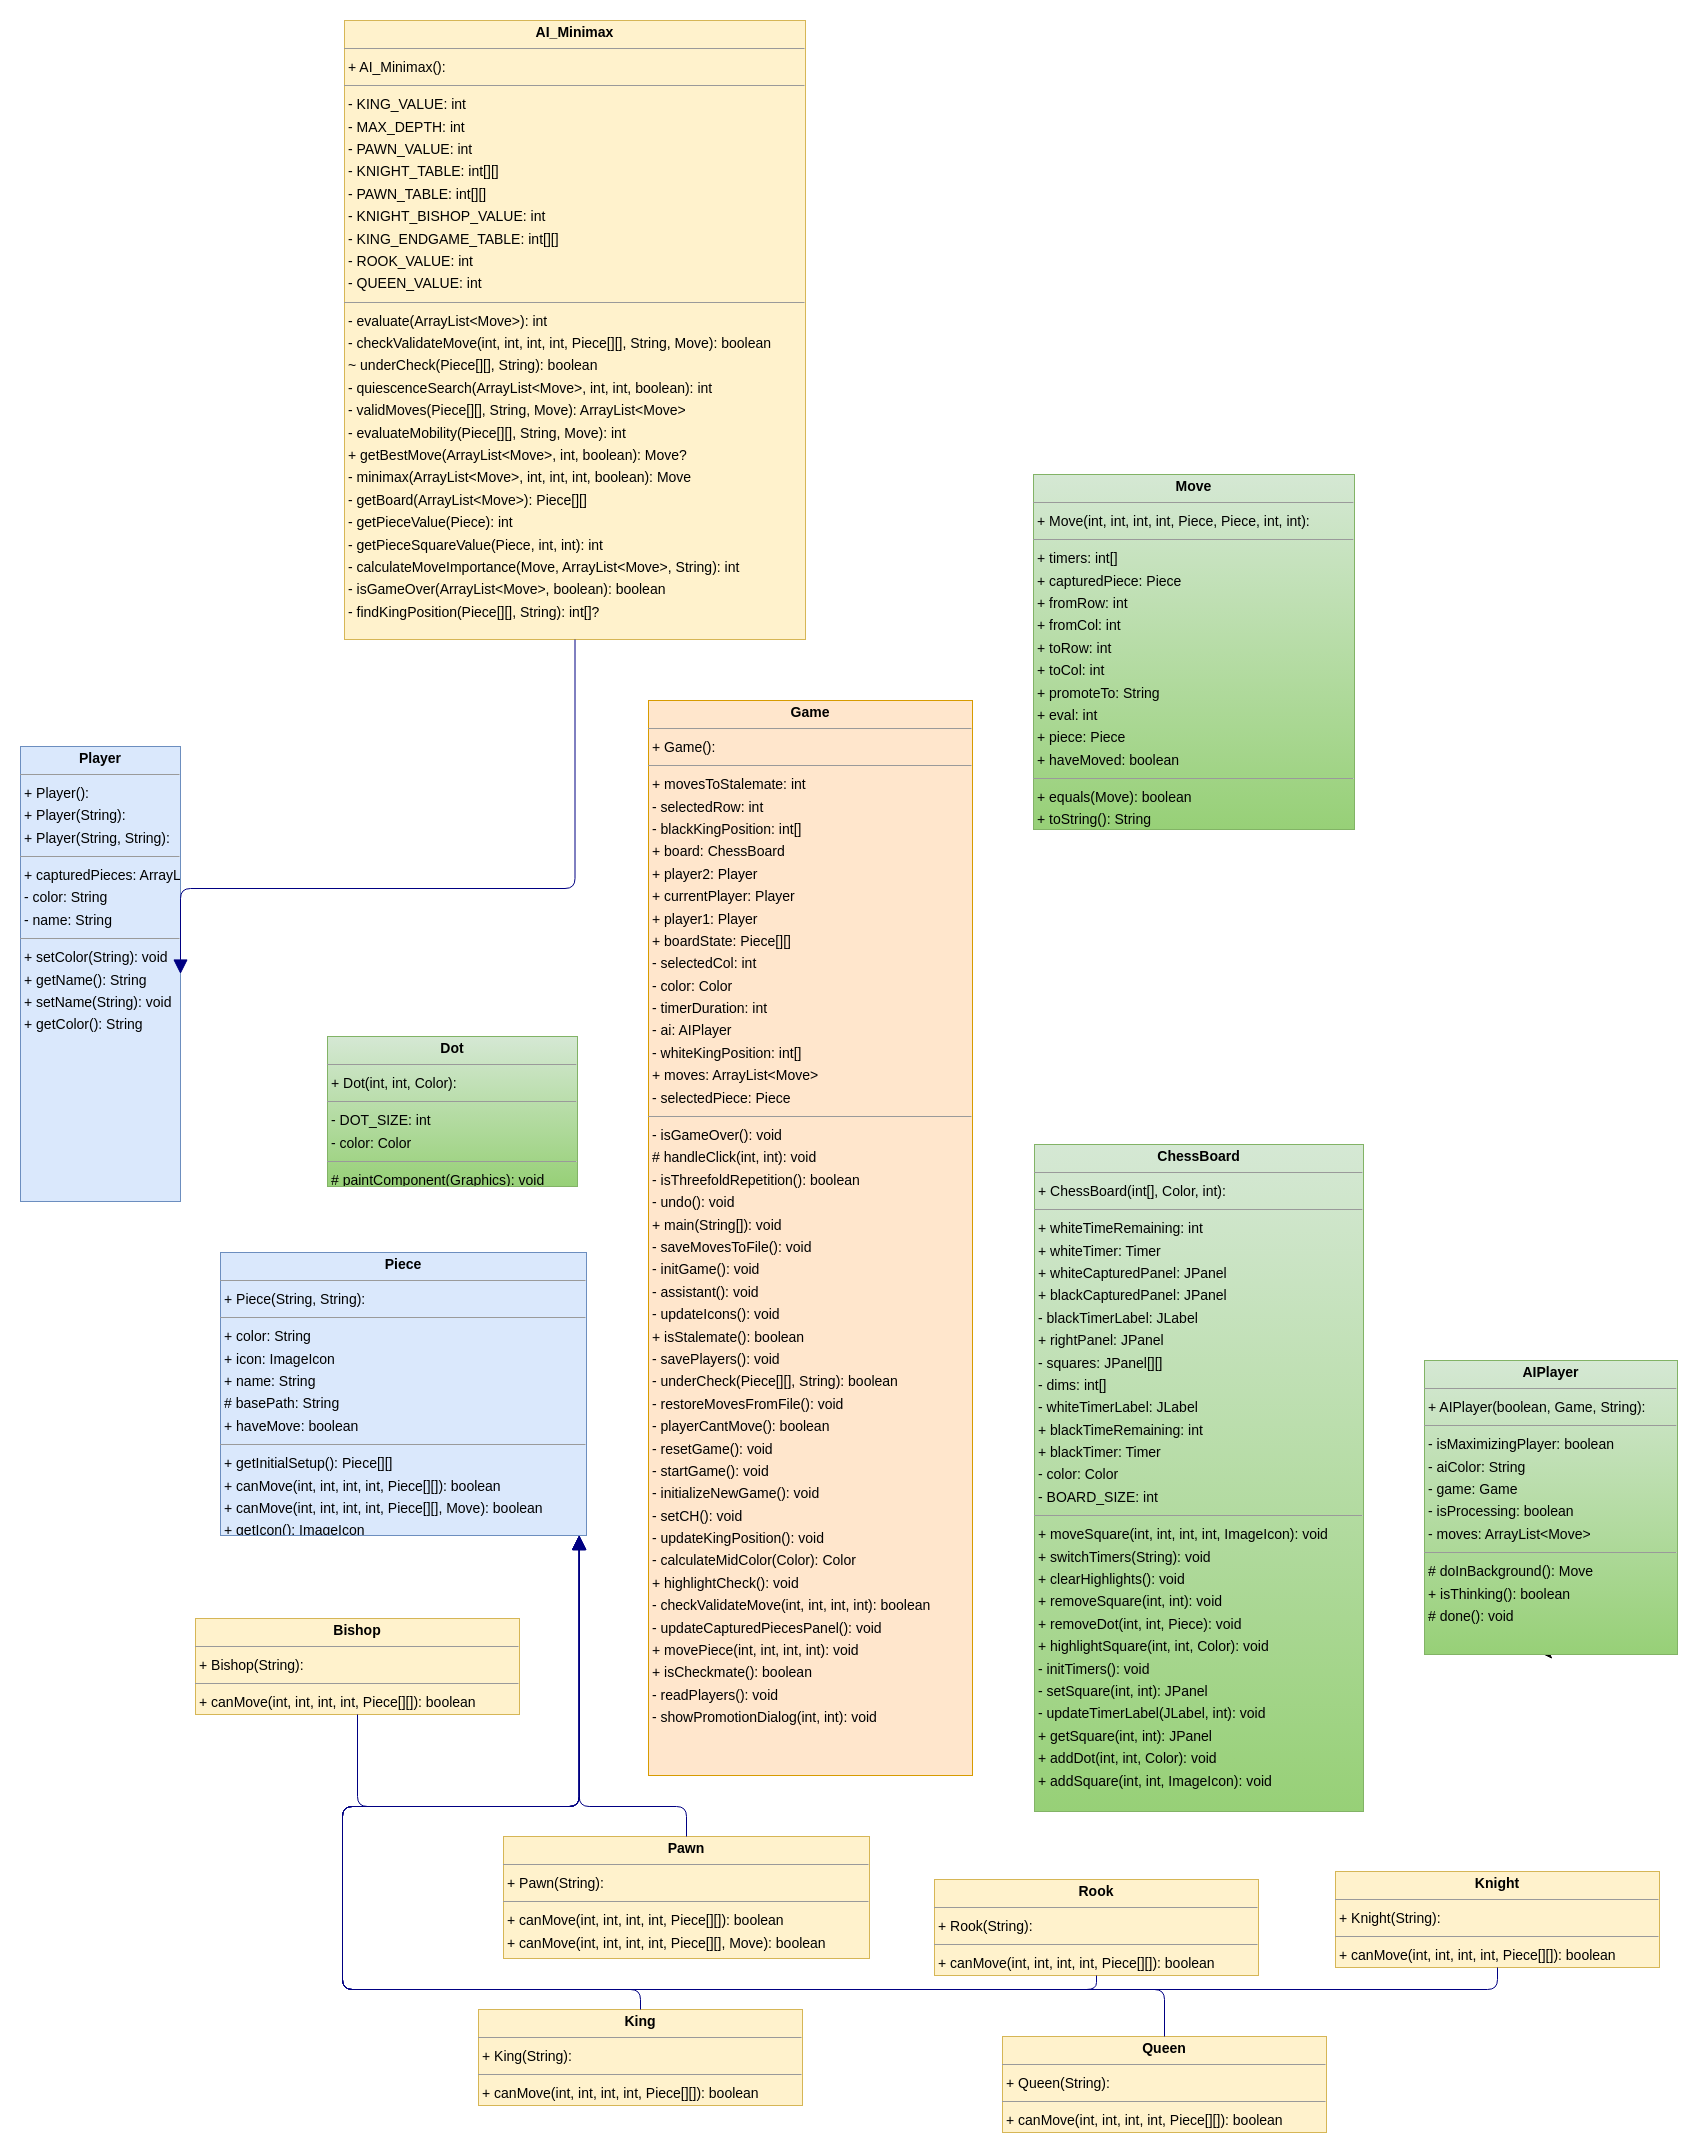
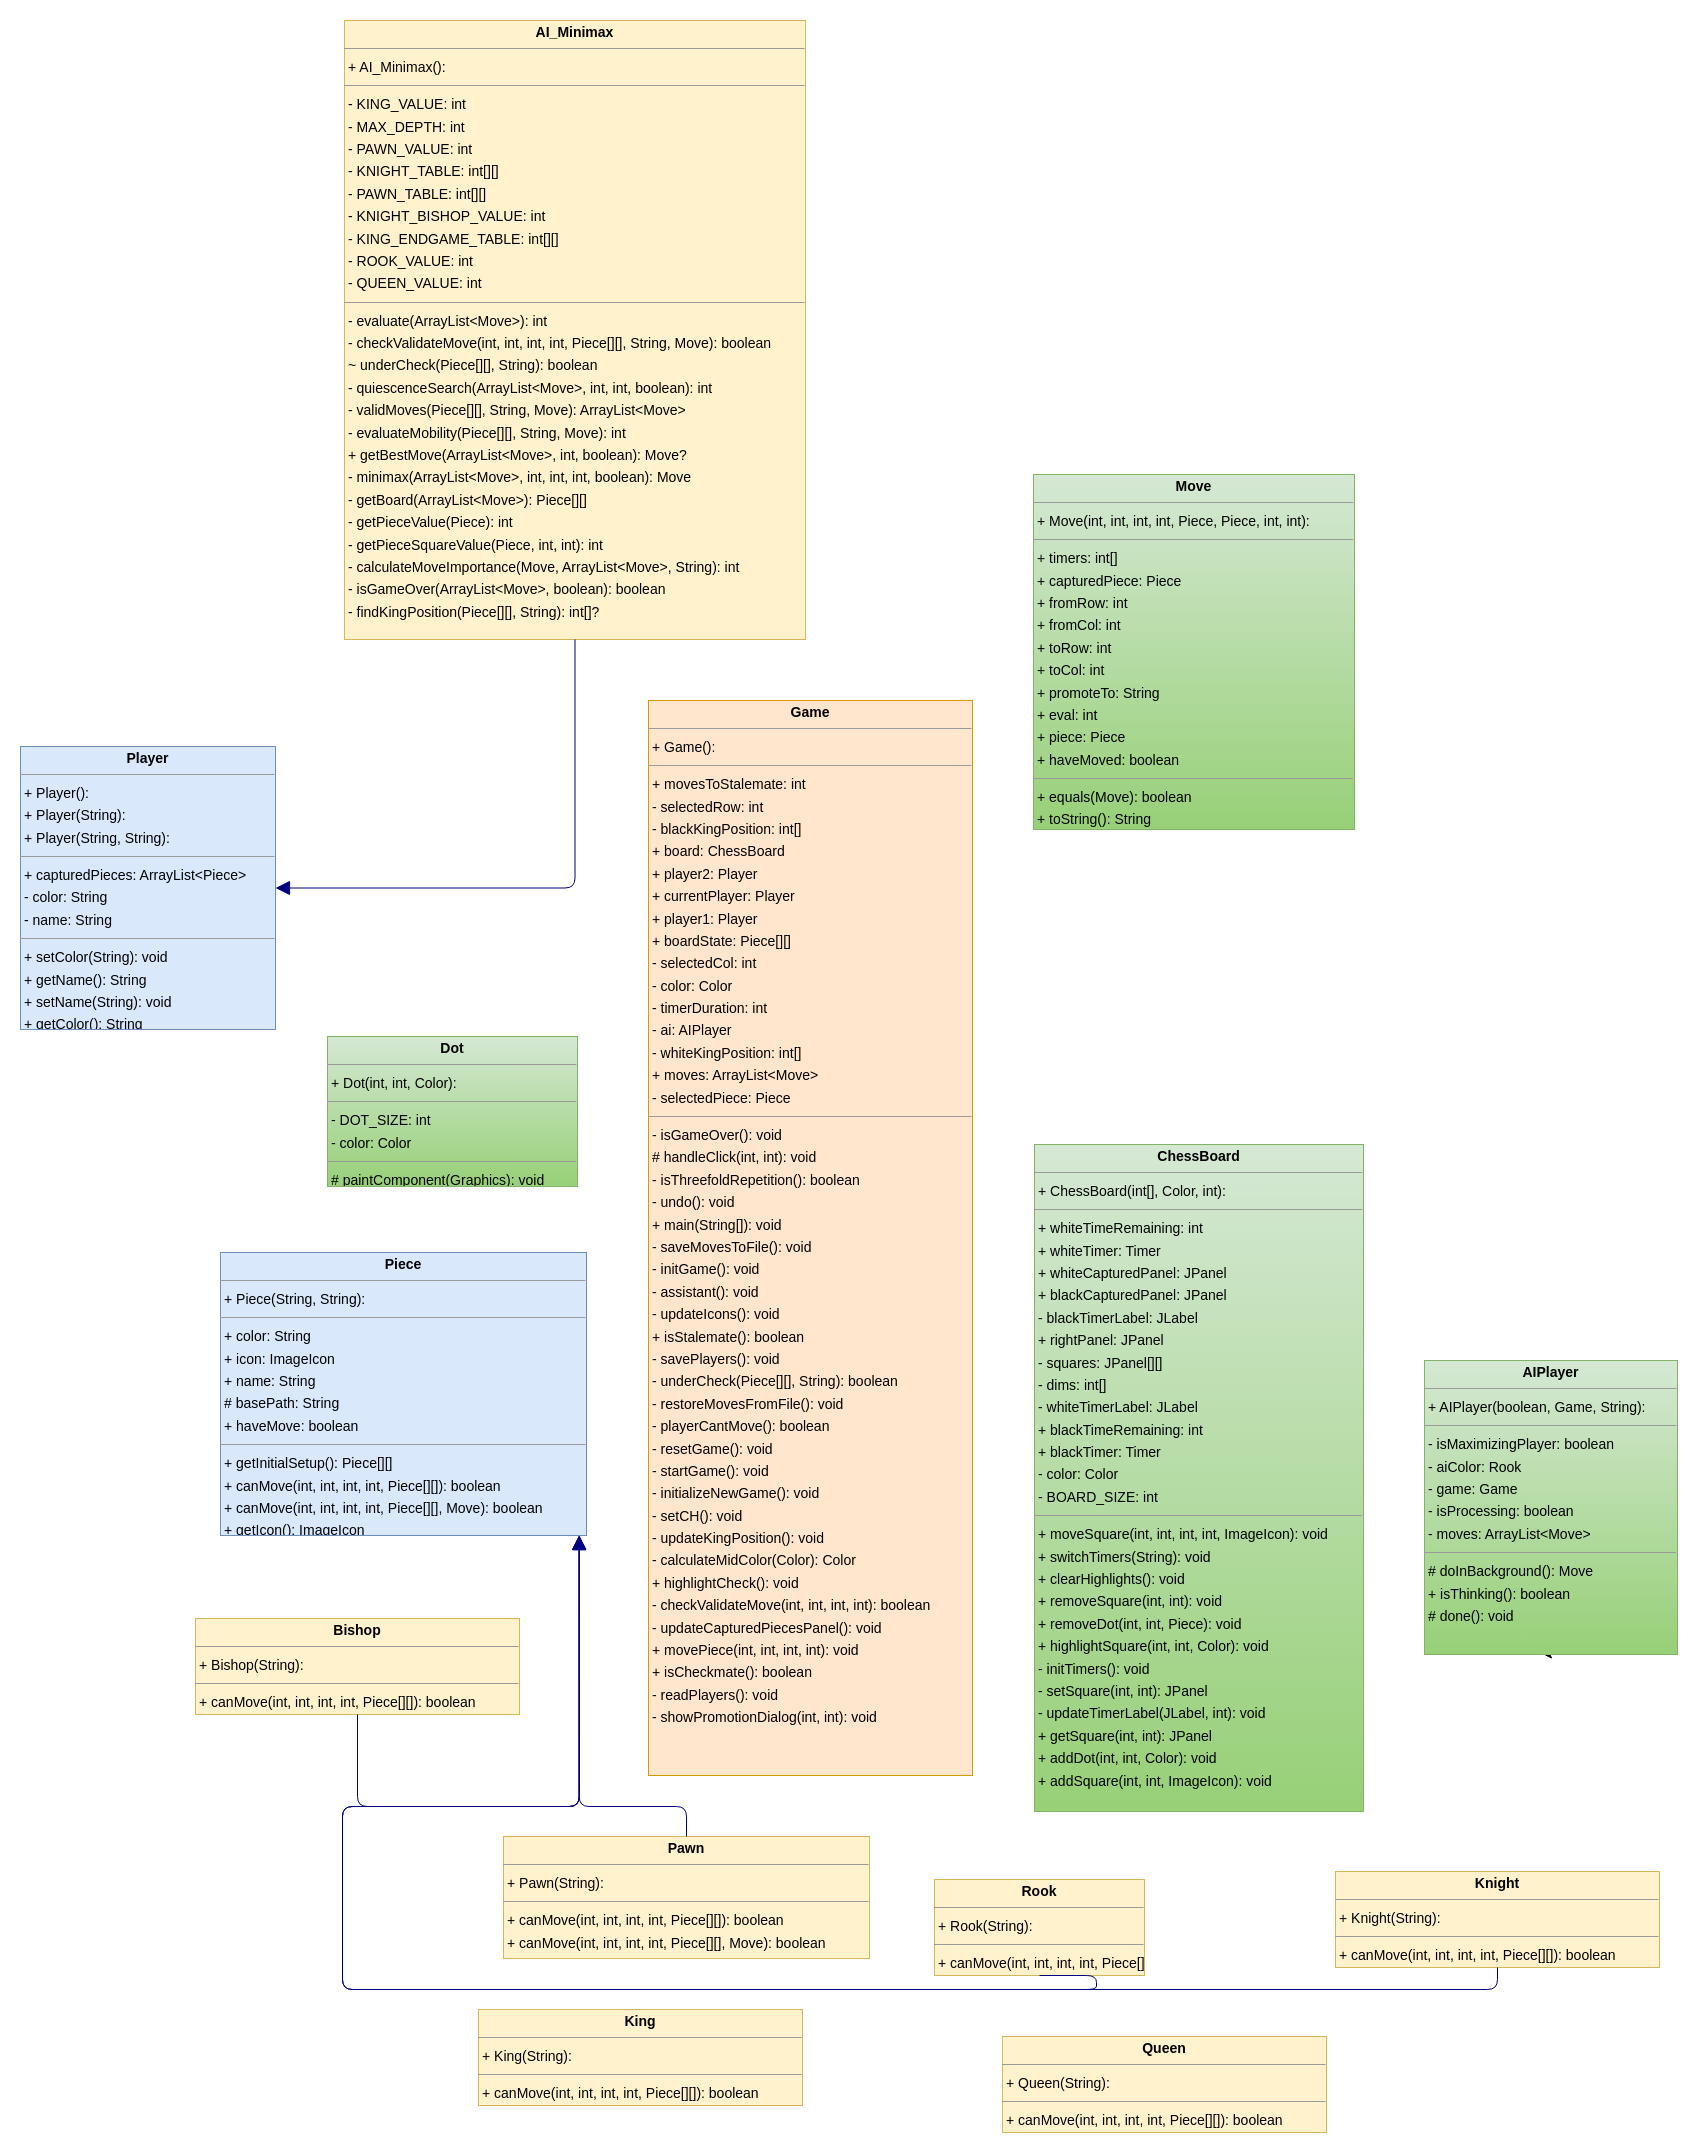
- <mxCell id="14" value="&lt;p style=&quot;margin:0px;margin-top:4px;text-align:center;&quot;&gt;&lt;b&gt;Player&lt;/b&gt;&lt;/p&gt;&lt;hr size=&quot;1&quot;/&gt;&lt;p style=&quot;margin:0 0 0 4px;line-height:1.6;&quot;&gt;+ Player(): &lt;br/&gt;+ Player(String): &lt;br/&gt;+ Player(String, String): &lt;/p&gt;&lt;hr size=&quot;1&quot;/&gt;&lt;p style=&quot;margin:0 0 0 4px;line-height:1.6;&quot;&gt;+ capturedPieces: ArrayList&amp;lt;Piece&amp;gt;&lt;br/&gt;- color: String&lt;br/&gt;- name: String&lt;/p&gt;&lt;hr size=&quot;1&quot;/&gt;&lt;p style=&quot;margin:0 0 0 4px;line-height:1.6;&quot;&gt;+ setColor(String): void&lt;br/&gt;+ getName(): String&lt;br/&gt;+ setName(String): void&lt;br/&gt;+ getColor(): String&lt;/p&gt;" style="verticalAlign=top;align=left;overflow=fill;fontSize=14;fontFamily=Helvetica;html=1;rounded=0;shadow=0;comic=0;labelBackgroundColor=none;strokeWidth=1;fillColor=#dae8fc;strokeColor=#6c8ebf;" parent="1" vertex="1"><mxGeometry x="20" y="746" width="160" height="455" as="geometry" /></mxCell>
+ <mxCell id="14" value="&lt;p style=&quot;margin:0px;margin-top:4px;text-align:center;&quot;&gt;&lt;b&gt;Player&lt;/b&gt;&lt;/p&gt;&lt;hr size=&quot;1&quot;/&gt;&lt;p style=&quot;margin:0 0 0 4px;line-height:1.6;&quot;&gt;+ Player(): &lt;br/&gt;+ Player(String): &lt;br/&gt;+ Player(String, String): &lt;/p&gt;&lt;hr size=&quot;1&quot;/&gt;&lt;p style=&quot;margin:0 0 0 4px;line-height:1.6;&quot;&gt;+ capturedPieces: ArrayList&amp;lt;Piece&amp;gt;&lt;br/&gt;- color: String&lt;br/&gt;- name: String&lt;/p&gt;&lt;hr size=&quot;1&quot;/&gt;&lt;p style=&quot;margin:0 0 0 4px;line-height:1.6;&quot;&gt;+ setColor(String): void&lt;br/&gt;+ getName(): String&lt;br/&gt;+ setName(String): void&lt;br/&gt;+ getColor(): String&lt;/p&gt;" style="verticalAlign=top;align=left;overflow=fill;fontSize=14;fontFamily=Helvetica;html=1;rounded=0;shadow=0;comic=0;labelBackgroundColor=none;strokeWidth=1;fillColor=#dae8fc;strokeColor=#6c8ebf;" parent="1" vertex="1"><mxGeometry x="20" y="746" width="255" height="283" as="geometry" /></mxCell>
- <mxCell id="3" value="&lt;p style=&quot;margin:0px;margin-top:4px;text-align:center;&quot;&gt;&lt;b&gt;AIPlayer&lt;/b&gt;&lt;/p&gt;&lt;hr size=&quot;1&quot;/&gt;&lt;p style=&quot;margin:0 0 0 4px;line-height:1.6;&quot;&gt;+ AIPlayer(boolean, Game, String): &lt;/p&gt;&lt;hr size=&quot;1&quot;/&gt;&lt;p style=&quot;margin:0 0 0 4px;line-height:1.6;&quot;&gt;- isMaximizingPlayer: boolean&lt;br/&gt;- aiColor: String&lt;br/&gt;- game: Game&lt;br/&gt;- isProcessing: boolean&lt;br/&gt;- moves: ArrayList&amp;lt;Move&amp;gt;&lt;/p&gt;&lt;hr size=&quot;1&quot;/&gt;&lt;p style=&quot;margin:0 0 0 4px;line-height:1.6;&quot;&gt;# doInBackground(): Move&lt;br/&gt;+ isThinking(): boolean&lt;br/&gt;# done(): void&lt;/p&gt;" style="verticalAlign=top;align=left;overflow=fill;fontSize=14;fontFamily=Helvetica;html=1;rounded=0;shadow=0;comic=0;labelBackgroundColor=none;strokeWidth=1;fillColor=#d5e8d4;gradientColor=#97d077;strokeColor=#82b366;" parent="1" vertex="1"><mxGeometry x="1424" y="1360" width="253" height="294" as="geometry" /></mxCell>
+ <mxCell id="3" value="&lt;p style=&quot;margin:0px;margin-top:4px;text-align:center;&quot;&gt;&lt;b&gt;AIPlayer&lt;/b&gt;&lt;/p&gt;&lt;hr size=&quot;1&quot;/&gt;&lt;p style=&quot;margin:0 0 0 4px;line-height:1.6;&quot;&gt;+ AIPlayer(boolean, Game, String): &lt;/p&gt;&lt;hr size=&quot;1&quot;/&gt;&lt;p style=&quot;margin:0 0 0 4px;line-height:1.6;&quot;&gt;- isMaximizingPlayer: boolean&lt;br/&gt;- aiColor: Rook&lt;br/&gt;- game: Game&lt;br/&gt;- isProcessing: boolean&lt;br/&gt;- moves: ArrayList&amp;lt;Move&amp;gt;&lt;/p&gt;&lt;hr size=&quot;1&quot;/&gt;&lt;p style=&quot;margin:0 0 0 4px;line-height:1.6;&quot;&gt;# doInBackground(): Move&lt;br/&gt;+ isThinking(): boolean&lt;br/&gt;# done(): void&lt;/p&gt;" style="verticalAlign=top;align=left;overflow=fill;fontSize=14;fontFamily=Helvetica;html=1;rounded=0;shadow=0;comic=0;labelBackgroundColor=none;strokeWidth=1;fillColor=#d5e8d4;gradientColor=#97d077;strokeColor=#82b366;" parent="1" vertex="1"><mxGeometry x="1424" y="1360" width="253" height="294" as="geometry" /></mxCell>
- <mxCell id="16" value="&lt;p style=&quot;margin:0px;margin-top:4px;text-align:center;&quot;&gt;&lt;b&gt;Rook&lt;/b&gt;&lt;/p&gt;&lt;hr size=&quot;1&quot;/&gt;&lt;p style=&quot;margin:0 0 0 4px;line-height:1.6;&quot;&gt;+ Rook(String): &lt;/p&gt;&lt;hr size=&quot;1&quot;/&gt;&lt;p style=&quot;margin:0 0 0 4px;line-height:1.6;&quot;&gt;+ canMove(int, int, int, int, Piece[][]): boolean&lt;/p&gt;" style="verticalAlign=top;align=left;overflow=fill;fontSize=14;fontFamily=Helvetica;html=1;rounded=0;shadow=0;comic=0;labelBackgroundColor=none;strokeWidth=1;fillColor=#fff2cc;strokeColor=#d6b656;" parent="1" vertex="1"><mxGeometry x="934" y="1879" width="324" height="96" as="geometry" /></mxCell>
+ <mxCell id="16" value="&lt;p style=&quot;margin:0px;margin-top:4px;text-align:center;&quot;&gt;&lt;b&gt;Rook&lt;/b&gt;&lt;/p&gt;&lt;hr size=&quot;1&quot;/&gt;&lt;p style=&quot;margin:0 0 0 4px;line-height:1.6;&quot;&gt;+ Rook(String): &lt;/p&gt;&lt;hr size=&quot;1&quot;/&gt;&lt;p style=&quot;margin:0 0 0 4px;line-height:1.6;&quot;&gt;+ canMove(int, int, int, int, Piece[][]): boolean&lt;/p&gt;" style="verticalAlign=top;align=left;overflow=fill;fontSize=14;fontFamily=Helvetica;html=1;rounded=0;shadow=0;comic=0;labelBackgroundColor=none;strokeWidth=1;fillColor=#fff2cc;strokeColor=#d6b656;" parent="1" vertex="1"><mxGeometry x="934" y="1879" width="210" height="96" as="geometry" /></mxCell>
- <mxCell id="19" value="" style="html=1;rounded=1;edgeStyle=orthogonalEdgeStyle;dashed=0;startArrow=none;endArrow=block;endSize=12;strokeColor=#000082;exitX=0.500;exitY=0.000;exitDx=0;exitDy=0;entryX=0.980;entryY=1.000;entryDx=0;entryDy=0;shadow=0;" parent="1" source="9" target="13" edge="1"><mxGeometry width="50" height="50" relative="1" as="geometry"><Array as="points"><mxPoint x="640" y="1989" /><mxPoint x="342" y="1989" /><mxPoint x="342" y="1806" /><mxPoint x="578" y="1806" /></Array></mxGeometry></mxCell>
- <mxCell id="22" value="" style="html=1;rounded=1;edgeStyle=orthogonalEdgeStyle;dashed=0;startArrow=none;endArrow=block;endSize=12;strokeColor=#000082;exitX=0.500;exitY=0.000;exitDx=0;exitDy=0;entryX=0.980;entryY=1.000;entryDx=0;entryDy=0;shadow=0;" parent="1" source="15" target="13" edge="1"><mxGeometry width="50" height="50" relative="1" as="geometry"><Array as="points"><mxPoint x="1164" y="1989" /><mxPoint x="342" y="1989" /><mxPoint x="342" y="1806" /><mxPoint x="578" y="1806" /></Array></mxGeometry></mxCell>
